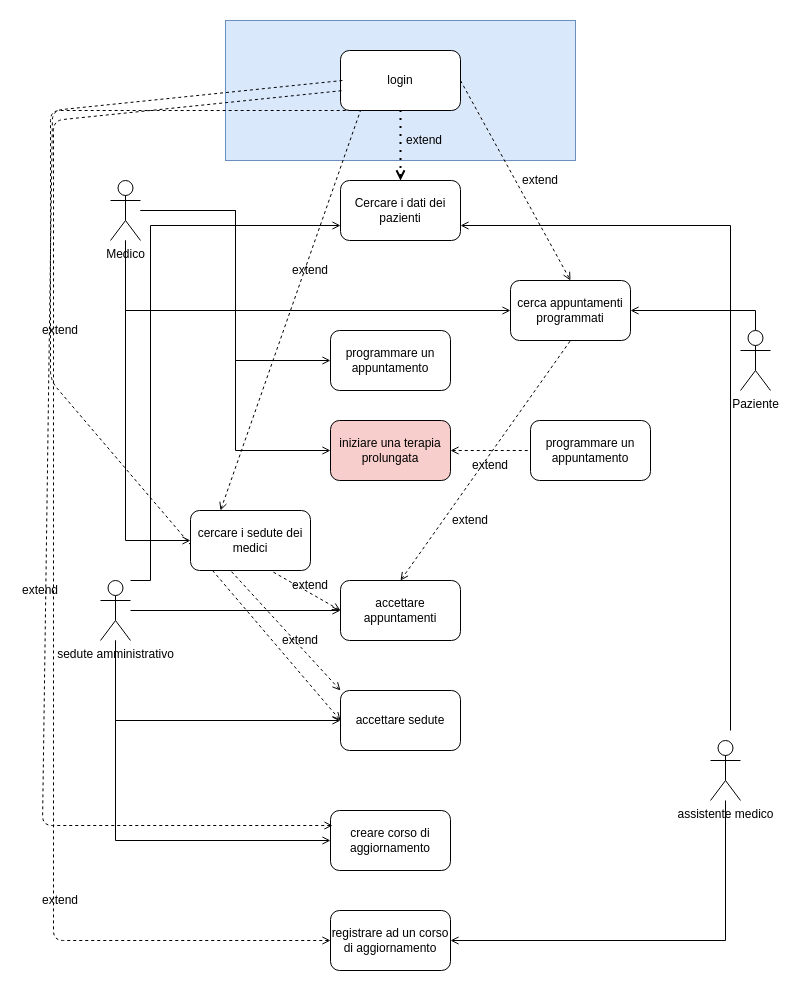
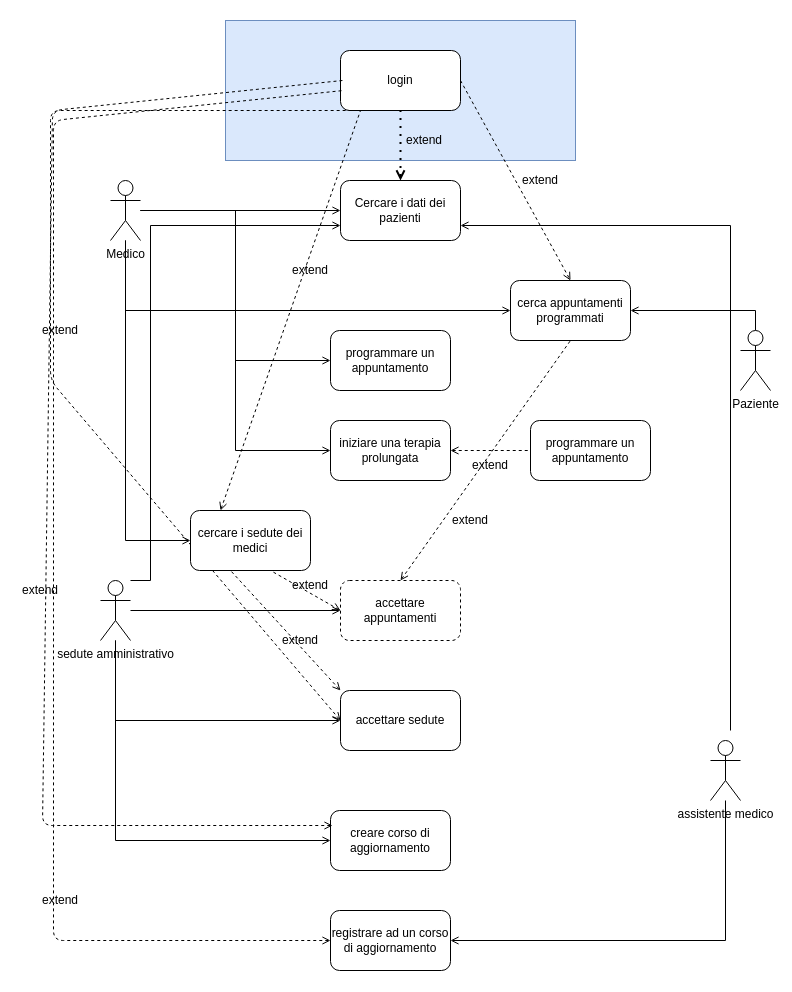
+ <mxCell id="3" style="edgeStyle=orthogonalEdgeStyle;rounded=0;orthogonalLoop=1;jettySize=auto;html=1;endArrow=open;endFill=0;" edge="1" parent="1" source="8" target="9"><mxGeometry relative="1" as="geometry" /></mxCell>
- <mxCell id="11" value="iniziare una terapia prolungata" style="rounded=1;whiteSpace=wrap;html=1;fillColor=#f8cecc;" vertex="1" parent="1"><mxGeometry x="330" y="420" width="120" height="60" as="geometry" /></mxCell>
+ <mxCell id="11" value="iniziare una terapia prolungata" style="rounded=1;whiteSpace=wrap;html=1;" vertex="1" parent="1"><mxGeometry x="330" y="420" width="120" height="60" as="geometry" /></mxCell>
- <mxCell id="17" value="accettare appuntamenti" style="rounded=1;whiteSpace=wrap;html=1;" vertex="1" parent="1"><mxGeometry x="340" y="580" width="120" height="60" as="geometry" /></mxCell>
+ <mxCell id="17" value="accettare appuntamenti" style="rounded=1;whiteSpace=wrap;html=1;dashed=1;" vertex="1" parent="1"><mxGeometry x="340" y="580" width="120" height="60" as="geometry" /></mxCell>
